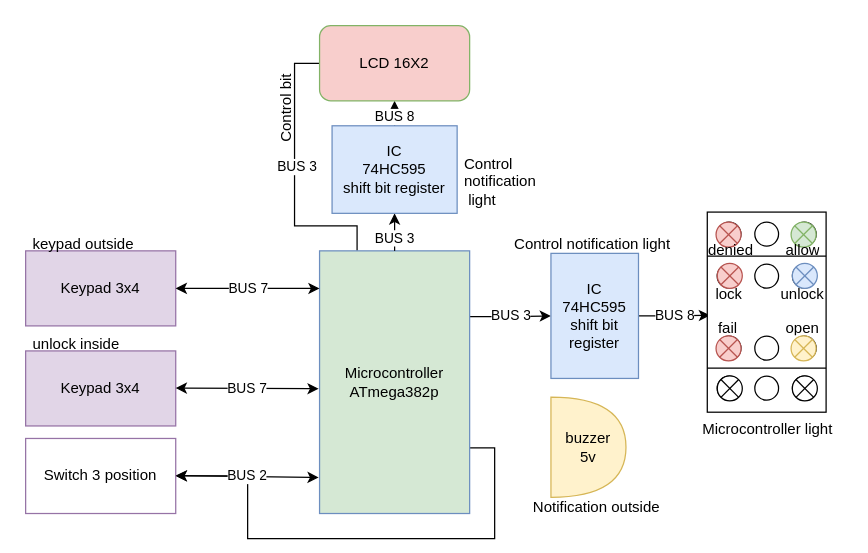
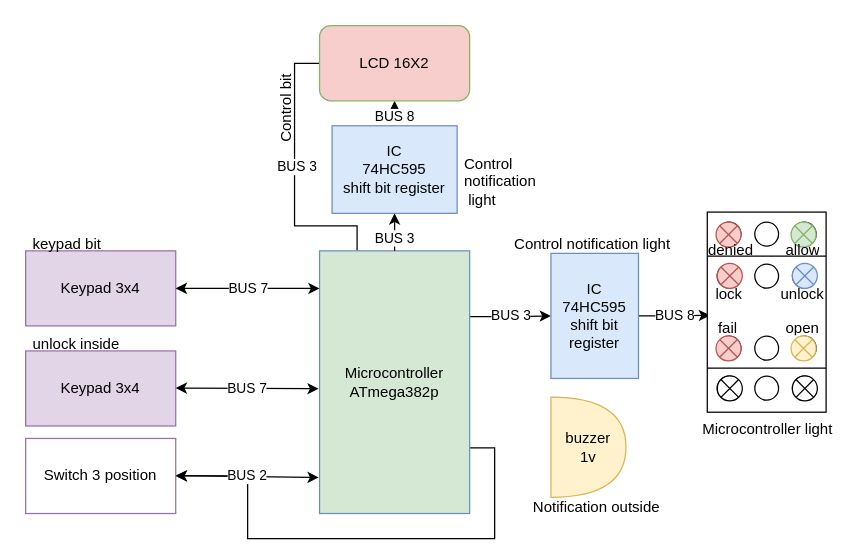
- <mxCell id="10" value="keypad outside" style="text;strokeColor=none;fillColor=none;align=left;verticalAlign=middle;spacingLeft=4;spacingRight=4;overflow=hidden;points=[[0,0.5],[1,0.5]];portConstraint=eastwest;rotatable=0;whiteSpace=wrap;html=1;" vertex="1" parent="1"><mxGeometry x="20" y="180" width="110" height="30" as="geometry" /></mxCell>
+ <mxCell id="10" value="keypad bit" style="text;strokeColor=none;fillColor=none;align=left;verticalAlign=middle;spacingLeft=4;spacingRight=4;overflow=hidden;points=[[0,0.5],[1,0.5]];portConstraint=eastwest;rotatable=0;whiteSpace=wrap;html=1;" vertex="1" parent="1"><mxGeometry x="20" y="180" width="110" height="30" as="geometry" /></mxCell>
- <mxCell id="17" value="buzzer&lt;br&gt;5v" style="shape=or;whiteSpace=wrap;html=1;fillColor=#fff2cc;strokeColor=#d6b656;" vertex="1" parent="1"><mxGeometry x="440" y="317" width="60" height="80" as="geometry" /></mxCell>
+ <mxCell id="17" value="buzzer&lt;br&gt;1v" style="shape=or;whiteSpace=wrap;html=1;fillColor=#fff2cc;strokeColor=#d6b656;" vertex="1" parent="1"><mxGeometry x="440" y="317" width="60" height="80" as="geometry" /></mxCell>
